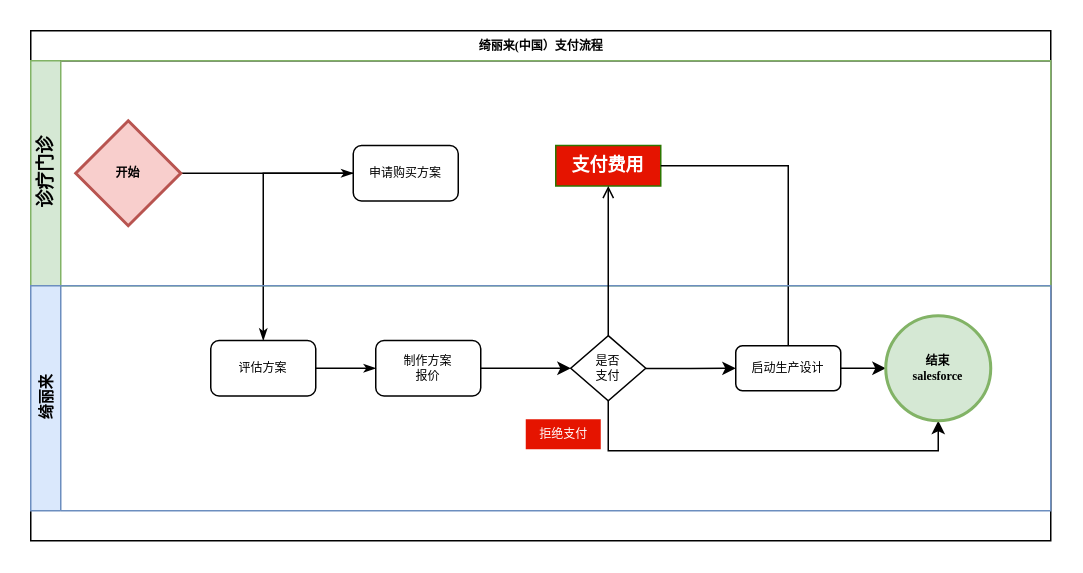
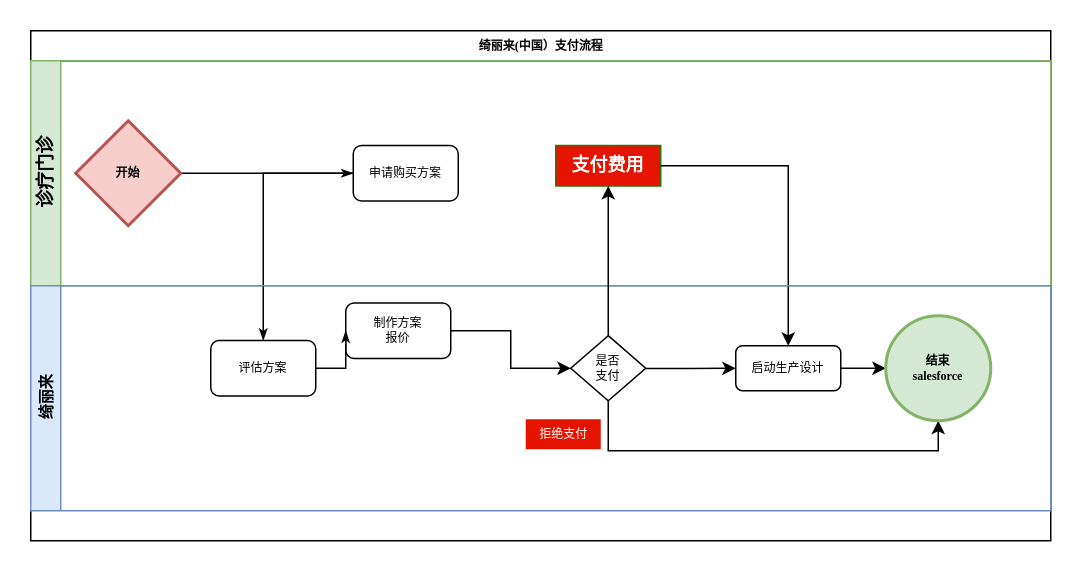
- <mxCell id="22" style="edgeStyle=orthogonalEdgeStyle;rounded=0;orthogonalLoop=1;jettySize=auto;html=1;entryX=0.5;entryY=1;entryDx=0;entryDy=0;fontSize=8;endArrow=open;" edge="1" parent="2" source="13" target="7"><mxGeometry relative="1" as="geometry" /></mxCell>
+ <mxCell id="22" style="edgeStyle=orthogonalEdgeStyle;rounded=0;orthogonalLoop=1;jettySize=auto;html=1;entryX=0.5;entryY=1;entryDx=0;entryDy=0;fontSize=8;" edge="1" parent="2" source="13" target="7"><mxGeometry relative="1" as="geometry" /></mxCell>
- <mxCell id="9" style="edgeStyle=orthogonalEdgeStyle;rounded=0;orthogonalLoop=1;jettySize=auto;html=1;exitX=1;exitY=0.5;exitDx=0;exitDy=0;entryX=0.5;entryY=0;entryDx=0;entryDy=0;endArrow=none;" edge="1" parent="2" source="7" target="19"><mxGeometry relative="1" as="geometry" /></mxCell>
+ <mxCell id="9" style="edgeStyle=orthogonalEdgeStyle;rounded=0;orthogonalLoop=1;jettySize=auto;html=1;exitX=1;exitY=0.5;exitDx=0;exitDy=0;entryX=0.5;entryY=0;entryDx=0;entryDy=0;" edge="1" parent="2" source="7" target="19"><mxGeometry relative="1" as="geometry" /></mxCell>
- <mxCell id="16" value="&lt;div&gt;制作方案&lt;/div&gt;&lt;div&gt;报价&lt;/div&gt;" style="rounded=1;whiteSpace=wrap;html=1;shadow=0;labelBackgroundColor=none;strokeWidth=1;fontFamily=Verdana;fontSize=8;align=center;" parent="10" vertex="1"><mxGeometry x="230" y="36.5" width="70" height="37" as="geometry" /></mxCell>
+ <mxCell id="16" value="&lt;div&gt;制作方案&lt;/div&gt;&lt;div&gt;报价&lt;/div&gt;" style="rounded=1;whiteSpace=wrap;html=1;shadow=0;labelBackgroundColor=none;strokeWidth=1;fontFamily=Verdana;fontSize=8;align=center;" parent="10" vertex="1"><mxGeometry x="210" y="11.5" width="70" height="37" as="geometry" /></mxCell>
